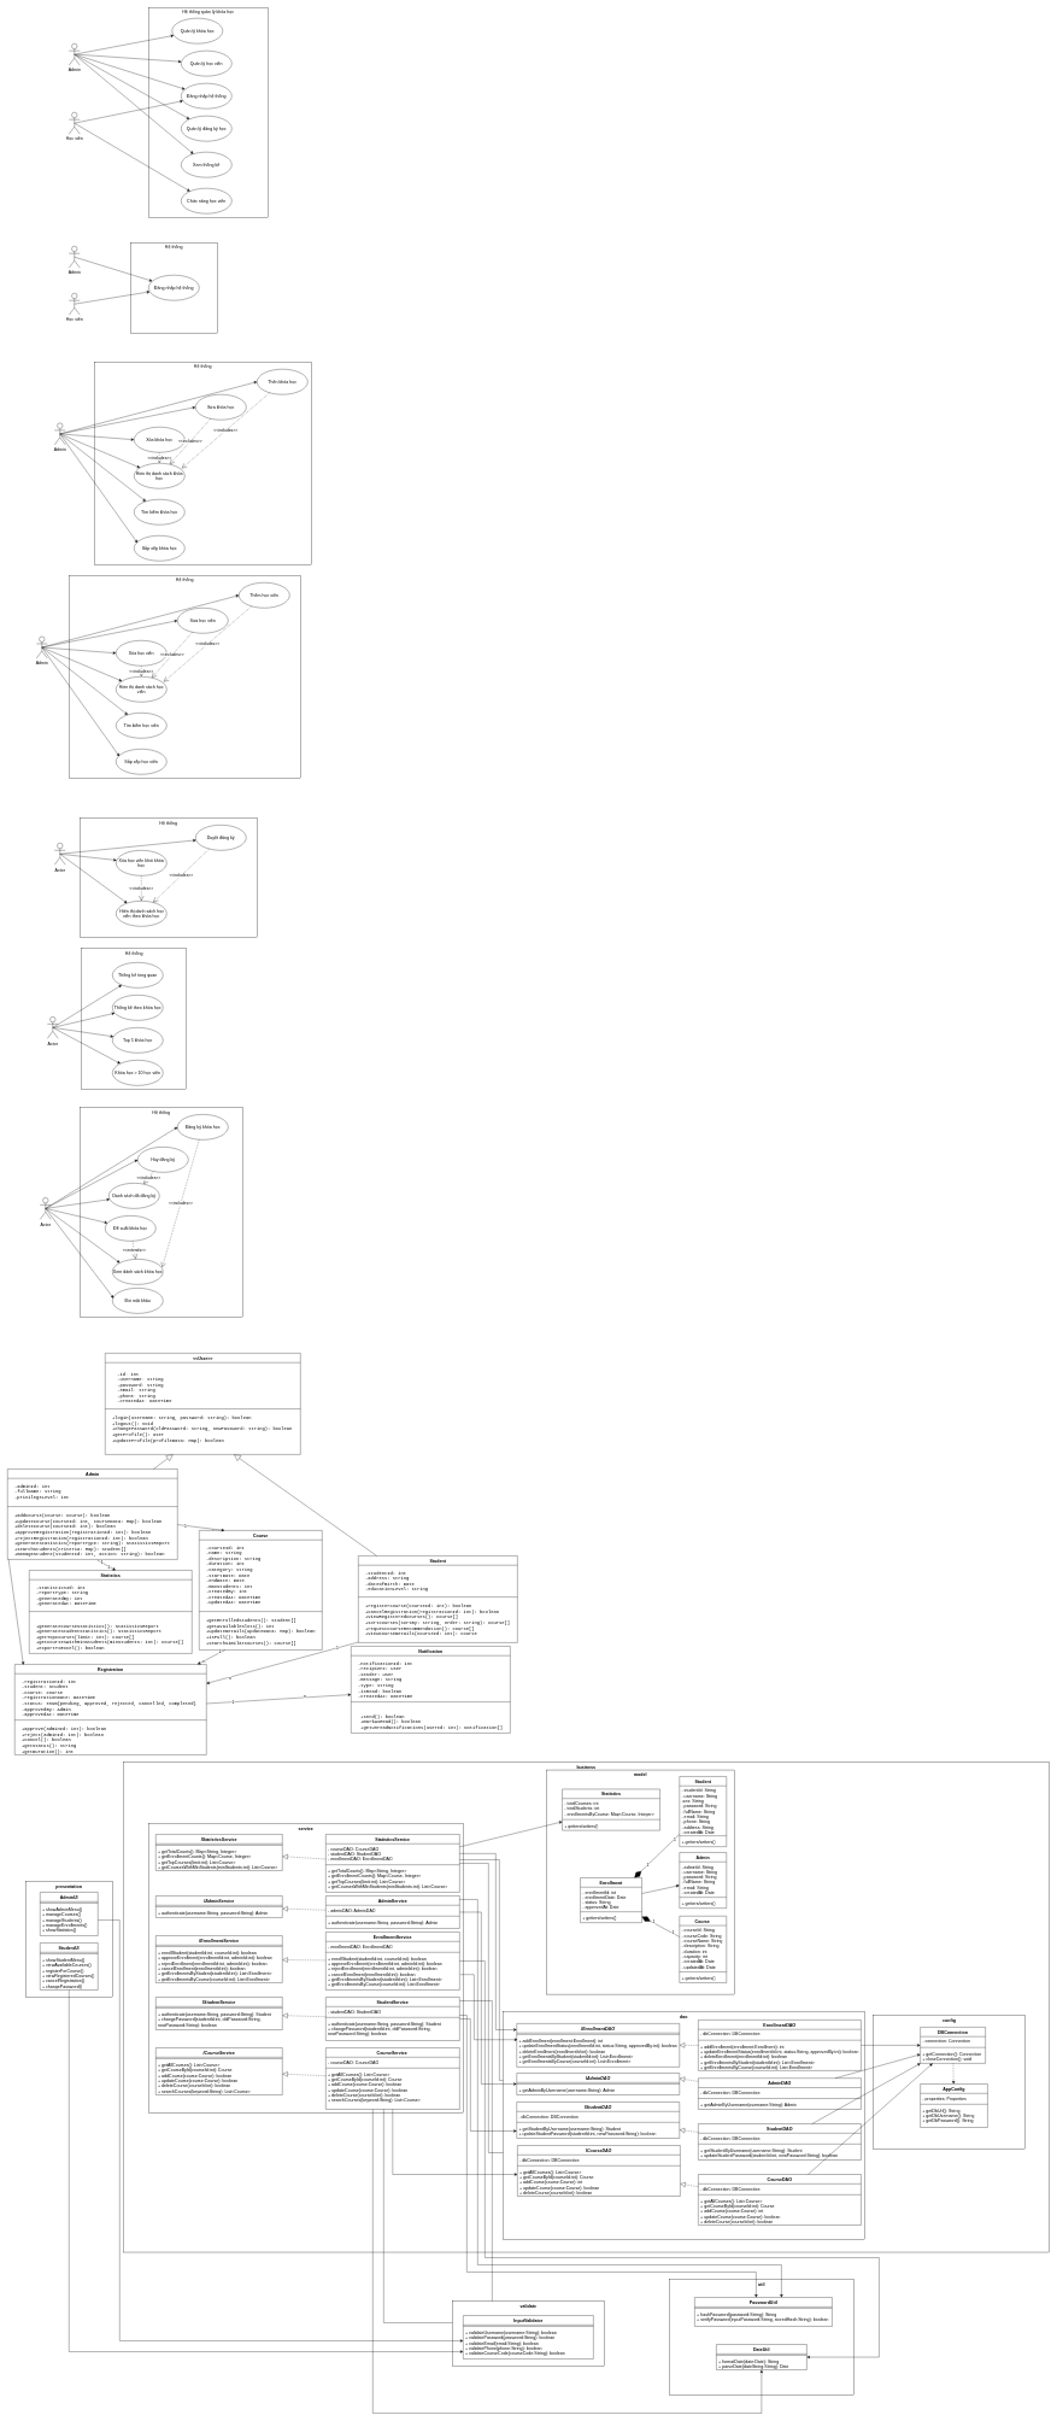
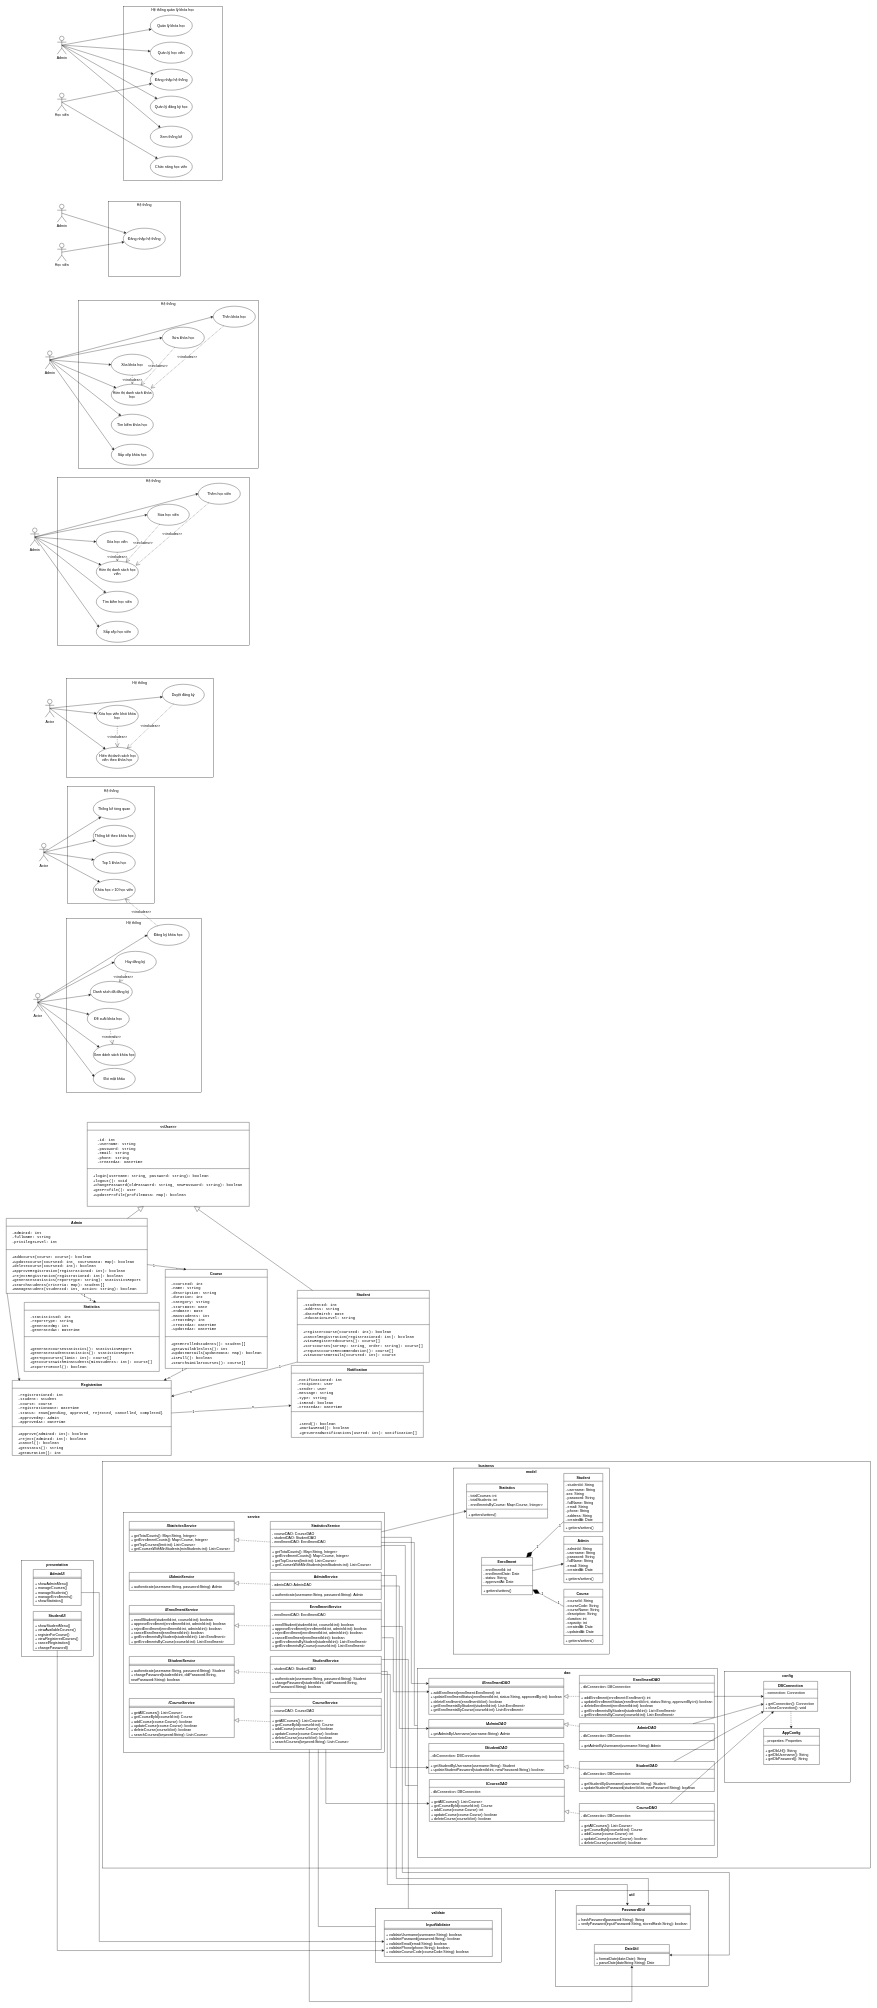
- <mxCell id="10" value="Quản lý khóa học" style="ellipse;whiteSpace=wrap;html=1;" parent="1" vertex="1"><mxGeometry x="475" y="50" width="140" height="70" as="geometry" /></mxCell>
+ <mxCell id="10" value="Quản lý khóa học" style="ellipse;whiteSpace=wrap;html=1;" parent="1" vertex="1"><mxGeometry x="500" y="50" width="140" height="70" as="geometry" /></mxCell>
- <mxCell id="92" value="&amp;lt;&amp;lt;includes&amp;gt;&amp;gt;" style="endArrow=open;endSize=12;dashed=1;html=1;rounded=0;entryX=0.982;entryY=0.33;entryDx=0;entryDy=0;entryPerimeter=0;" parent="1" source="80" target="84" edge="1"><mxGeometry width="160" relative="1" as="geometry"><mxPoint x="530" y="3220" as="sourcePoint" /><mxPoint x="460" y="3350" as="targetPoint" /></mxGeometry></mxCell>
+ <mxCell id="92" value="&amp;lt;&amp;lt;includes&amp;gt;&amp;gt;" style="endArrow=open;endSize=12;dashed=1;html=1;rounded=0;" parent="1" source="80" target="74" edge="1"><mxGeometry width="160" relative="1" as="geometry"><mxPoint x="530" y="3220" as="sourcePoint" /><mxPoint x="460" y="3350" as="targetPoint" /></mxGeometry></mxCell>
